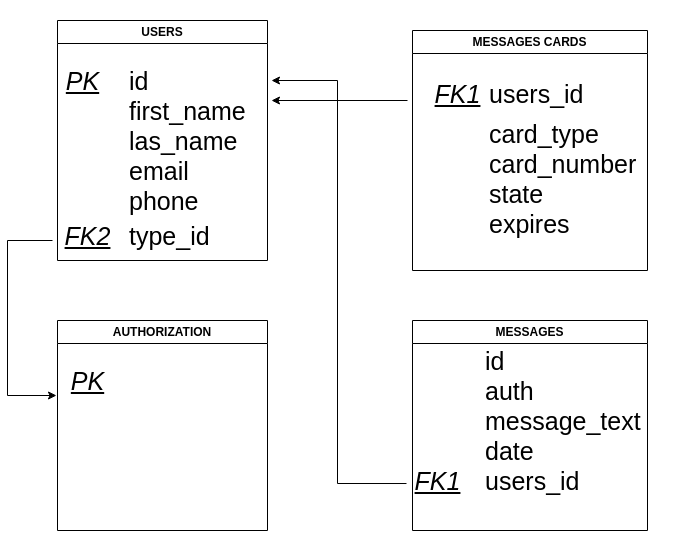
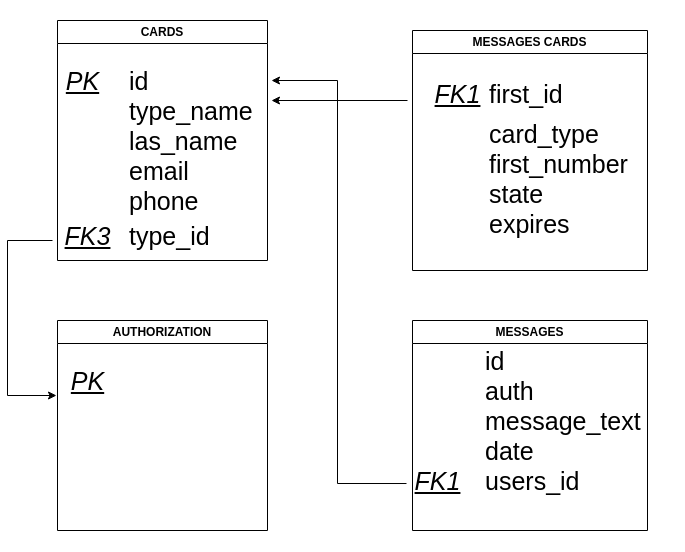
- <mxCell id="7" value="USERS" style="swimlane;whiteSpace=wrap;html=1;" vertex="1" parent="1"><mxGeometry x="25" y="20" width="210" height="240" as="geometry"><mxRectangle x="40" y="80" width="80" height="30" as="alternateBounds" /></mxGeometry></mxCell>
+ <mxCell id="7" value="CARDS" style="swimlane;whiteSpace=wrap;html=1;" vertex="1" parent="1"><mxGeometry x="25" y="20" width="210" height="240" as="geometry"><mxRectangle x="40" y="80" width="80" height="30" as="alternateBounds" /></mxGeometry></mxCell>
- <mxCell id="15" value="users_id" style="text;html=1;align=left;verticalAlign=middle;resizable=0;points=[];autosize=1;strokeColor=none;fillColor=none;fontSize=25;" vertex="1" parent="13"><mxGeometry x="75" y="43" width="120" height="40" as="geometry" /></mxCell>
+ <mxCell id="15" value="first_id" style="text;html=1;align=left;verticalAlign=middle;resizable=0;points=[];autosize=1;strokeColor=none;fillColor=none;fontSize=25;" vertex="1" parent="13"><mxGeometry x="75" y="43" width="120" height="40" as="geometry" /></mxCell>
- <mxCell id="8" value="id&lt;div&gt;first_name&lt;/div&gt;&lt;div&gt;las_name&lt;/div&gt;&lt;div&gt;email&lt;/div&gt;&lt;div&gt;phone&lt;/div&gt;&lt;div&gt;&lt;br&gt;&lt;/div&gt;" style="text;html=1;align=left;verticalAlign=middle;resizable=0;points=[];autosize=1;strokeColor=none;fillColor=none;fontSize=25;fontStyle=0" vertex="1" parent="7"><mxGeometry x="70" y="40" width="140" height="190" as="geometry" /></mxCell>
+ <mxCell id="8" value="id&lt;div&gt;type_name&lt;/div&gt;&lt;div&gt;las_name&lt;/div&gt;&lt;div&gt;email&lt;/div&gt;&lt;div&gt;phone&lt;/div&gt;&lt;div&gt;&lt;br&gt;&lt;/div&gt;" style="text;html=1;align=left;verticalAlign=middle;resizable=0;points=[];autosize=1;strokeColor=none;fillColor=none;fontSize=25;fontStyle=0" vertex="1" parent="7"><mxGeometry x="70" y="40" width="140" height="190" as="geometry" /></mxCell>
- <mxCell id="16" value="card_type&lt;div&gt;card_number&lt;/div&gt;&lt;div&gt;state&lt;/div&gt;&lt;div&gt;expires&lt;/div&gt;" style="text;html=1;align=left;verticalAlign=middle;resizable=0;points=[];autosize=1;strokeColor=none;fillColor=none;fontSize=25;" vertex="1" parent="13"><mxGeometry x="75" y="83" width="170" height="130" as="geometry" /></mxCell>
+ <mxCell id="16" value="card_type&lt;div&gt;first_number&lt;/div&gt;&lt;div&gt;state&lt;/div&gt;&lt;div&gt;expires&lt;/div&gt;" style="text;html=1;align=left;verticalAlign=middle;resizable=0;points=[];autosize=1;strokeColor=none;fillColor=none;fontSize=25;" vertex="1" parent="13"><mxGeometry x="75" y="83" width="170" height="130" as="geometry" /></mxCell>
- <mxCell id="10" value="FK2" style="text;html=1;align=center;verticalAlign=middle;resizable=0;points=[];autosize=1;strokeColor=none;fillColor=none;fontSize=25;fontStyle=6" vertex="1" parent="7"><mxGeometry x="-5" y="195" width="70" height="40" as="geometry" /></mxCell>
+ <mxCell id="10" value="FK3" style="text;html=1;align=center;verticalAlign=middle;resizable=0;points=[];autosize=1;strokeColor=none;fillColor=none;fontSize=25;fontStyle=6" vertex="1" parent="7"><mxGeometry x="-5" y="195" width="70" height="40" as="geometry" /></mxCell>
